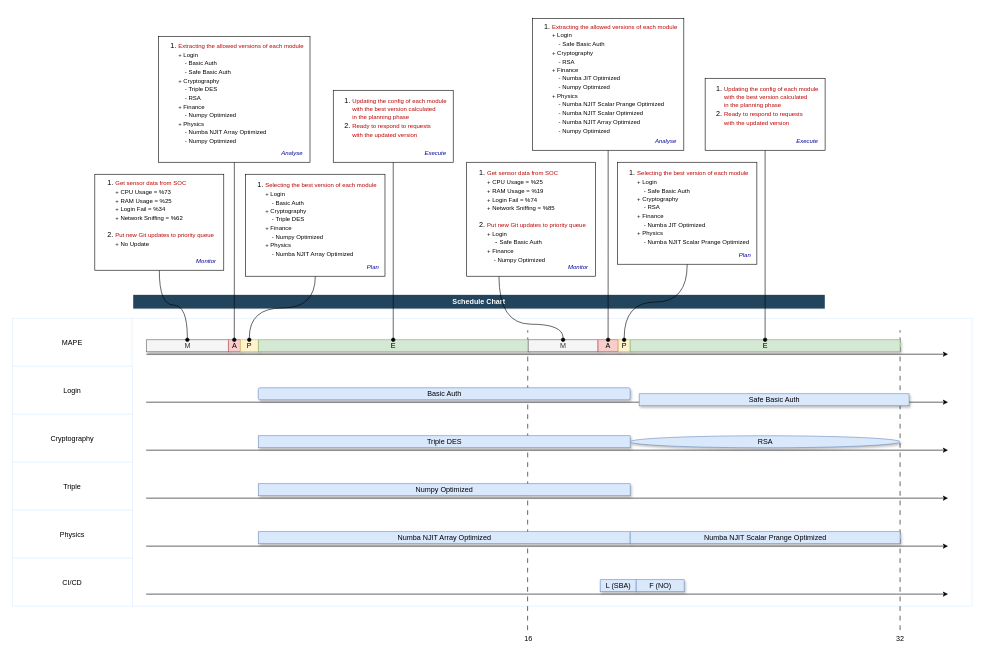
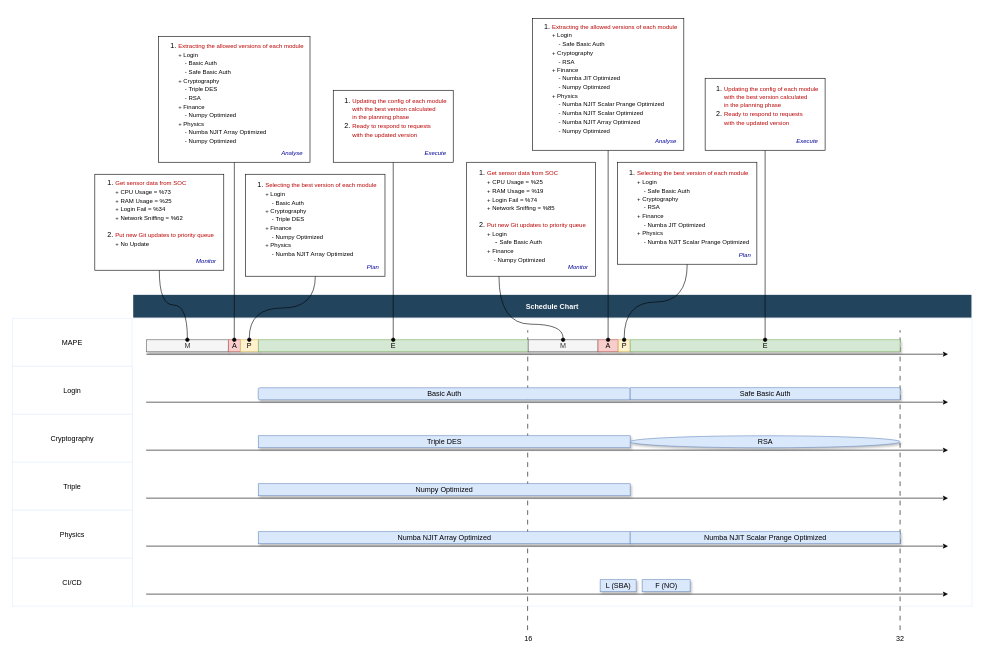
- <mxCell id="6" value="Schedule Chart" style="fillColor=#23445D;strokeColor=#FFFFFF;strokeWidth=2;fontColor=#FFFFFF;fontStyle=1" vertex="1" parent="1"><mxGeometry x="220.5" y="490" width="1155" height="25" as="geometry" /></mxCell>
+ <mxCell id="6" value="Schedule Chart" style="fillColor=#23445D;strokeColor=#FFFFFF;strokeWidth=2;fontColor=#FFFFFF;fontStyle=1" vertex="1" parent="1"><mxGeometry x="220.5" y="490" width="1399.5" height="40" as="geometry" /></mxCell>
- <mxCell id="27" value="Safe Basic Auth" style="align=center;strokeColor=#6c8ebf;html=1;fillColor=#dae8fc;shadow=1;" vertex="1" parent="1"><mxGeometry x="1065" y="656" width="450" height="20" as="geometry" /></mxCell>
+ <mxCell id="27" value="Safe Basic Auth" style="align=center;strokeColor=#6c8ebf;html=1;fillColor=#dae8fc;shadow=1;" vertex="1" parent="1"><mxGeometry x="1050" y="646" width="450" height="20" as="geometry" /></mxCell>
- <mxCell id="68" value="F (NO)" style="align=center;strokeColor=#6c8ebf;html=1;fillColor=#dae8fc;shadow=1;" vertex="1" parent="1"><mxGeometry x="1060" y="966" width="80" height="20" as="geometry" /></mxCell>
+ <mxCell id="68" value="F (NO)" style="align=center;strokeColor=#6c8ebf;html=1;fillColor=#dae8fc;shadow=1;" vertex="1" parent="1"><mxGeometry x="1070" y="966" width="80" height="20" as="geometry" /></mxCell>
